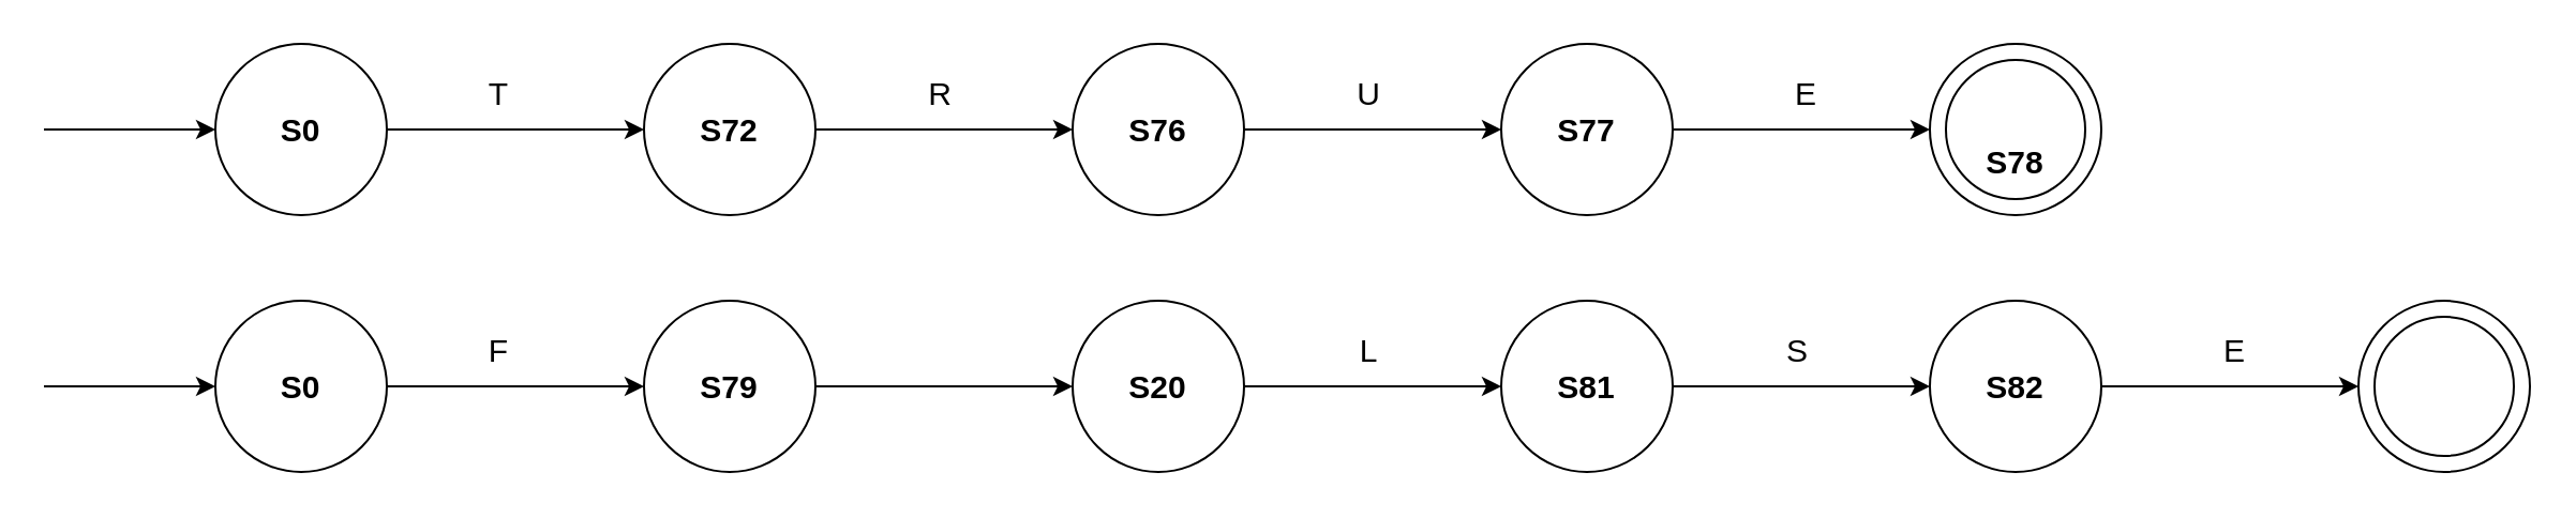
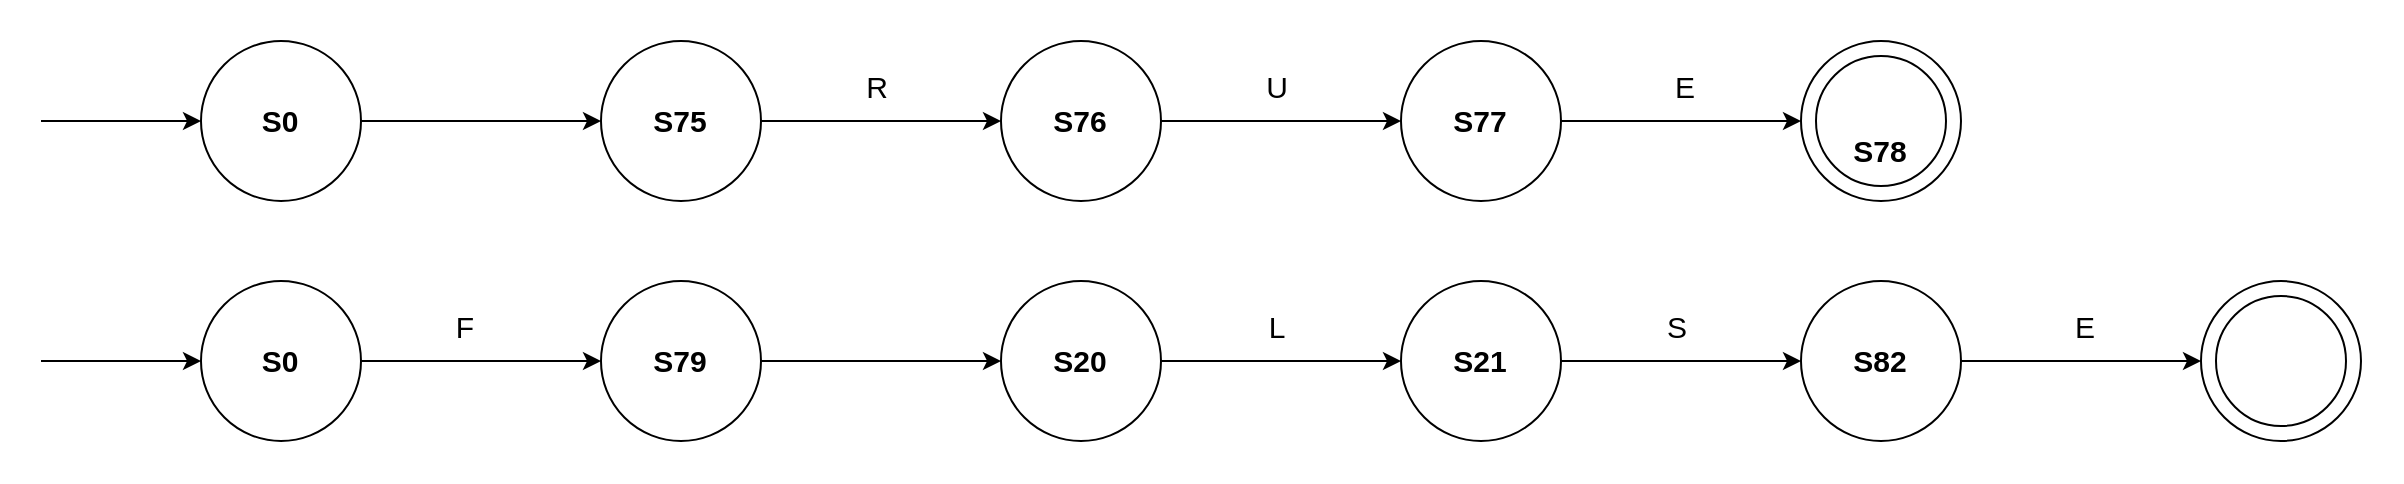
- <mxCell id="17" value="T" style="text;html=1;strokeColor=none;fillColor=none;align=center;verticalAlign=middle;whiteSpace=wrap;rounded=0;fontSize=15;" vertex="1" parent="1"><mxGeometry x="180" y="27.5" width="105" height="30" as="geometry" /></mxCell>
- <mxCell id="6" value="&lt;b style=&quot;font-size: 15px;&quot;&gt;S72&lt;/b&gt;" style="text;html=1;strokeColor=none;fillColor=none;align=center;verticalAlign=middle;whiteSpace=wrap;rounded=0;fontSize=15;" vertex="1" parent="1"><mxGeometry x="310" y="45" width="60" height="30" as="geometry" /></mxCell>
+ <mxCell id="6" value="&lt;b style=&quot;font-size: 15px;&quot;&gt;S75&lt;/b&gt;" style="text;html=1;strokeColor=none;fillColor=none;align=center;verticalAlign=middle;whiteSpace=wrap;rounded=0;fontSize=15;" vertex="1" parent="1"><mxGeometry x="310" y="45" width="60" height="30" as="geometry" /></mxCell>
- <mxCell id="38" value="&lt;b&gt;&lt;font style=&quot;font-size: 15px;&quot;&gt;S81&lt;/font&gt;&lt;/b&gt;" style="text;html=1;strokeColor=none;fillColor=none;align=center;verticalAlign=middle;whiteSpace=wrap;rounded=0;" vertex="1" parent="1"><mxGeometry x="710" y="165" width="60" height="30" as="geometry" /></mxCell>
+ <mxCell id="38" value="&lt;b&gt;&lt;font style=&quot;font-size: 15px;&quot;&gt;S21&lt;/font&gt;&lt;/b&gt;" style="text;html=1;strokeColor=none;fillColor=none;align=center;verticalAlign=middle;whiteSpace=wrap;rounded=0;" vertex="1" parent="1"><mxGeometry x="710" y="165" width="60" height="30" as="geometry" /></mxCell>
